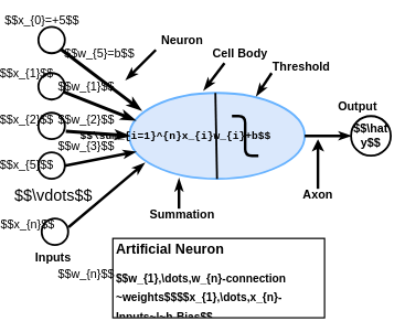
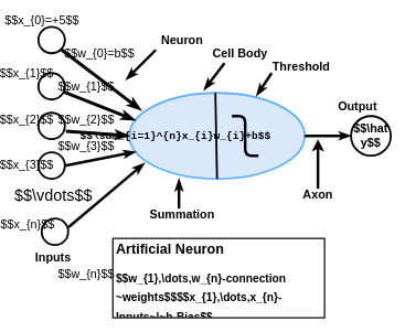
- <mxCell id="35" value="&lt;font style=&quot;font-size: 18px&quot;&gt;$$w_{5}=b$$&lt;/font&gt;" style="text;html=1;strokeColor=none;fillColor=none;align=center;verticalAlign=middle;whiteSpace=wrap;rounded=0;" vertex="1" parent="1"><mxGeometry x="130" y="70" width="40" height="20" as="geometry" /></mxCell>
+ <mxCell id="35" value="&lt;font style=&quot;font-size: 18px&quot;&gt;$$w_{0}=b$$&lt;/font&gt;" style="text;html=1;strokeColor=none;fillColor=none;align=center;verticalAlign=middle;whiteSpace=wrap;rounded=0;" vertex="1" parent="1"><mxGeometry x="130" y="70" width="40" height="20" as="geometry" /></mxCell>
- <mxCell id="17" value="&lt;font style=&quot;font-size: 18px&quot;&gt;$$x_{5}$$&lt;/font&gt;" style="text;html=1;strokeColor=none;fillColor=none;align=center;verticalAlign=middle;whiteSpace=wrap;rounded=0;" vertex="1" parent="1"><mxGeometry x="20" y="240" width="40" height="20" as="geometry" /></mxCell>
+ <mxCell id="17" value="&lt;font style=&quot;font-size: 18px&quot;&gt;$$x_{3}$$&lt;/font&gt;" style="text;html=1;strokeColor=none;fillColor=none;align=center;verticalAlign=middle;whiteSpace=wrap;rounded=0;" vertex="1" parent="1"><mxGeometry x="20" y="240" width="40" height="20" as="geometry" /></mxCell>
